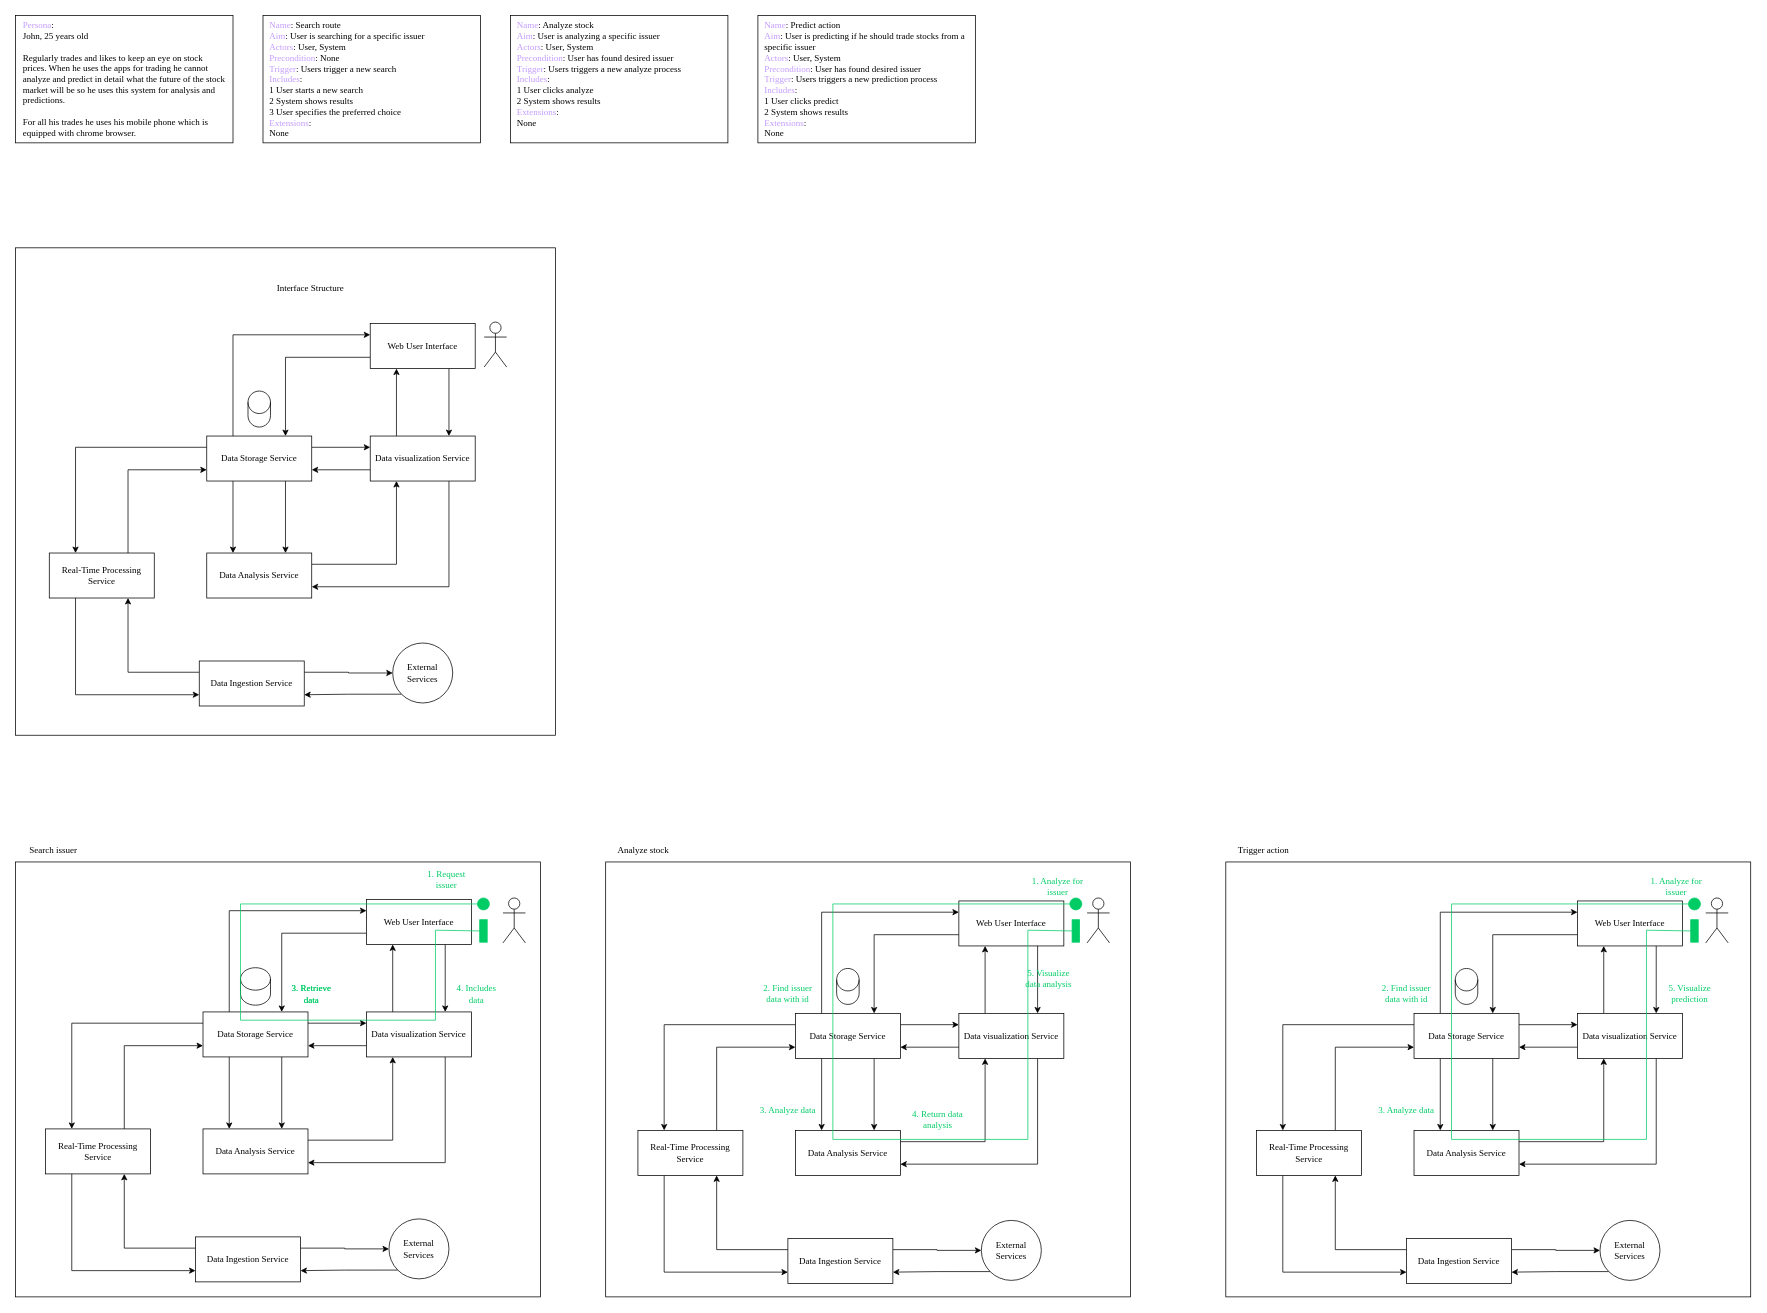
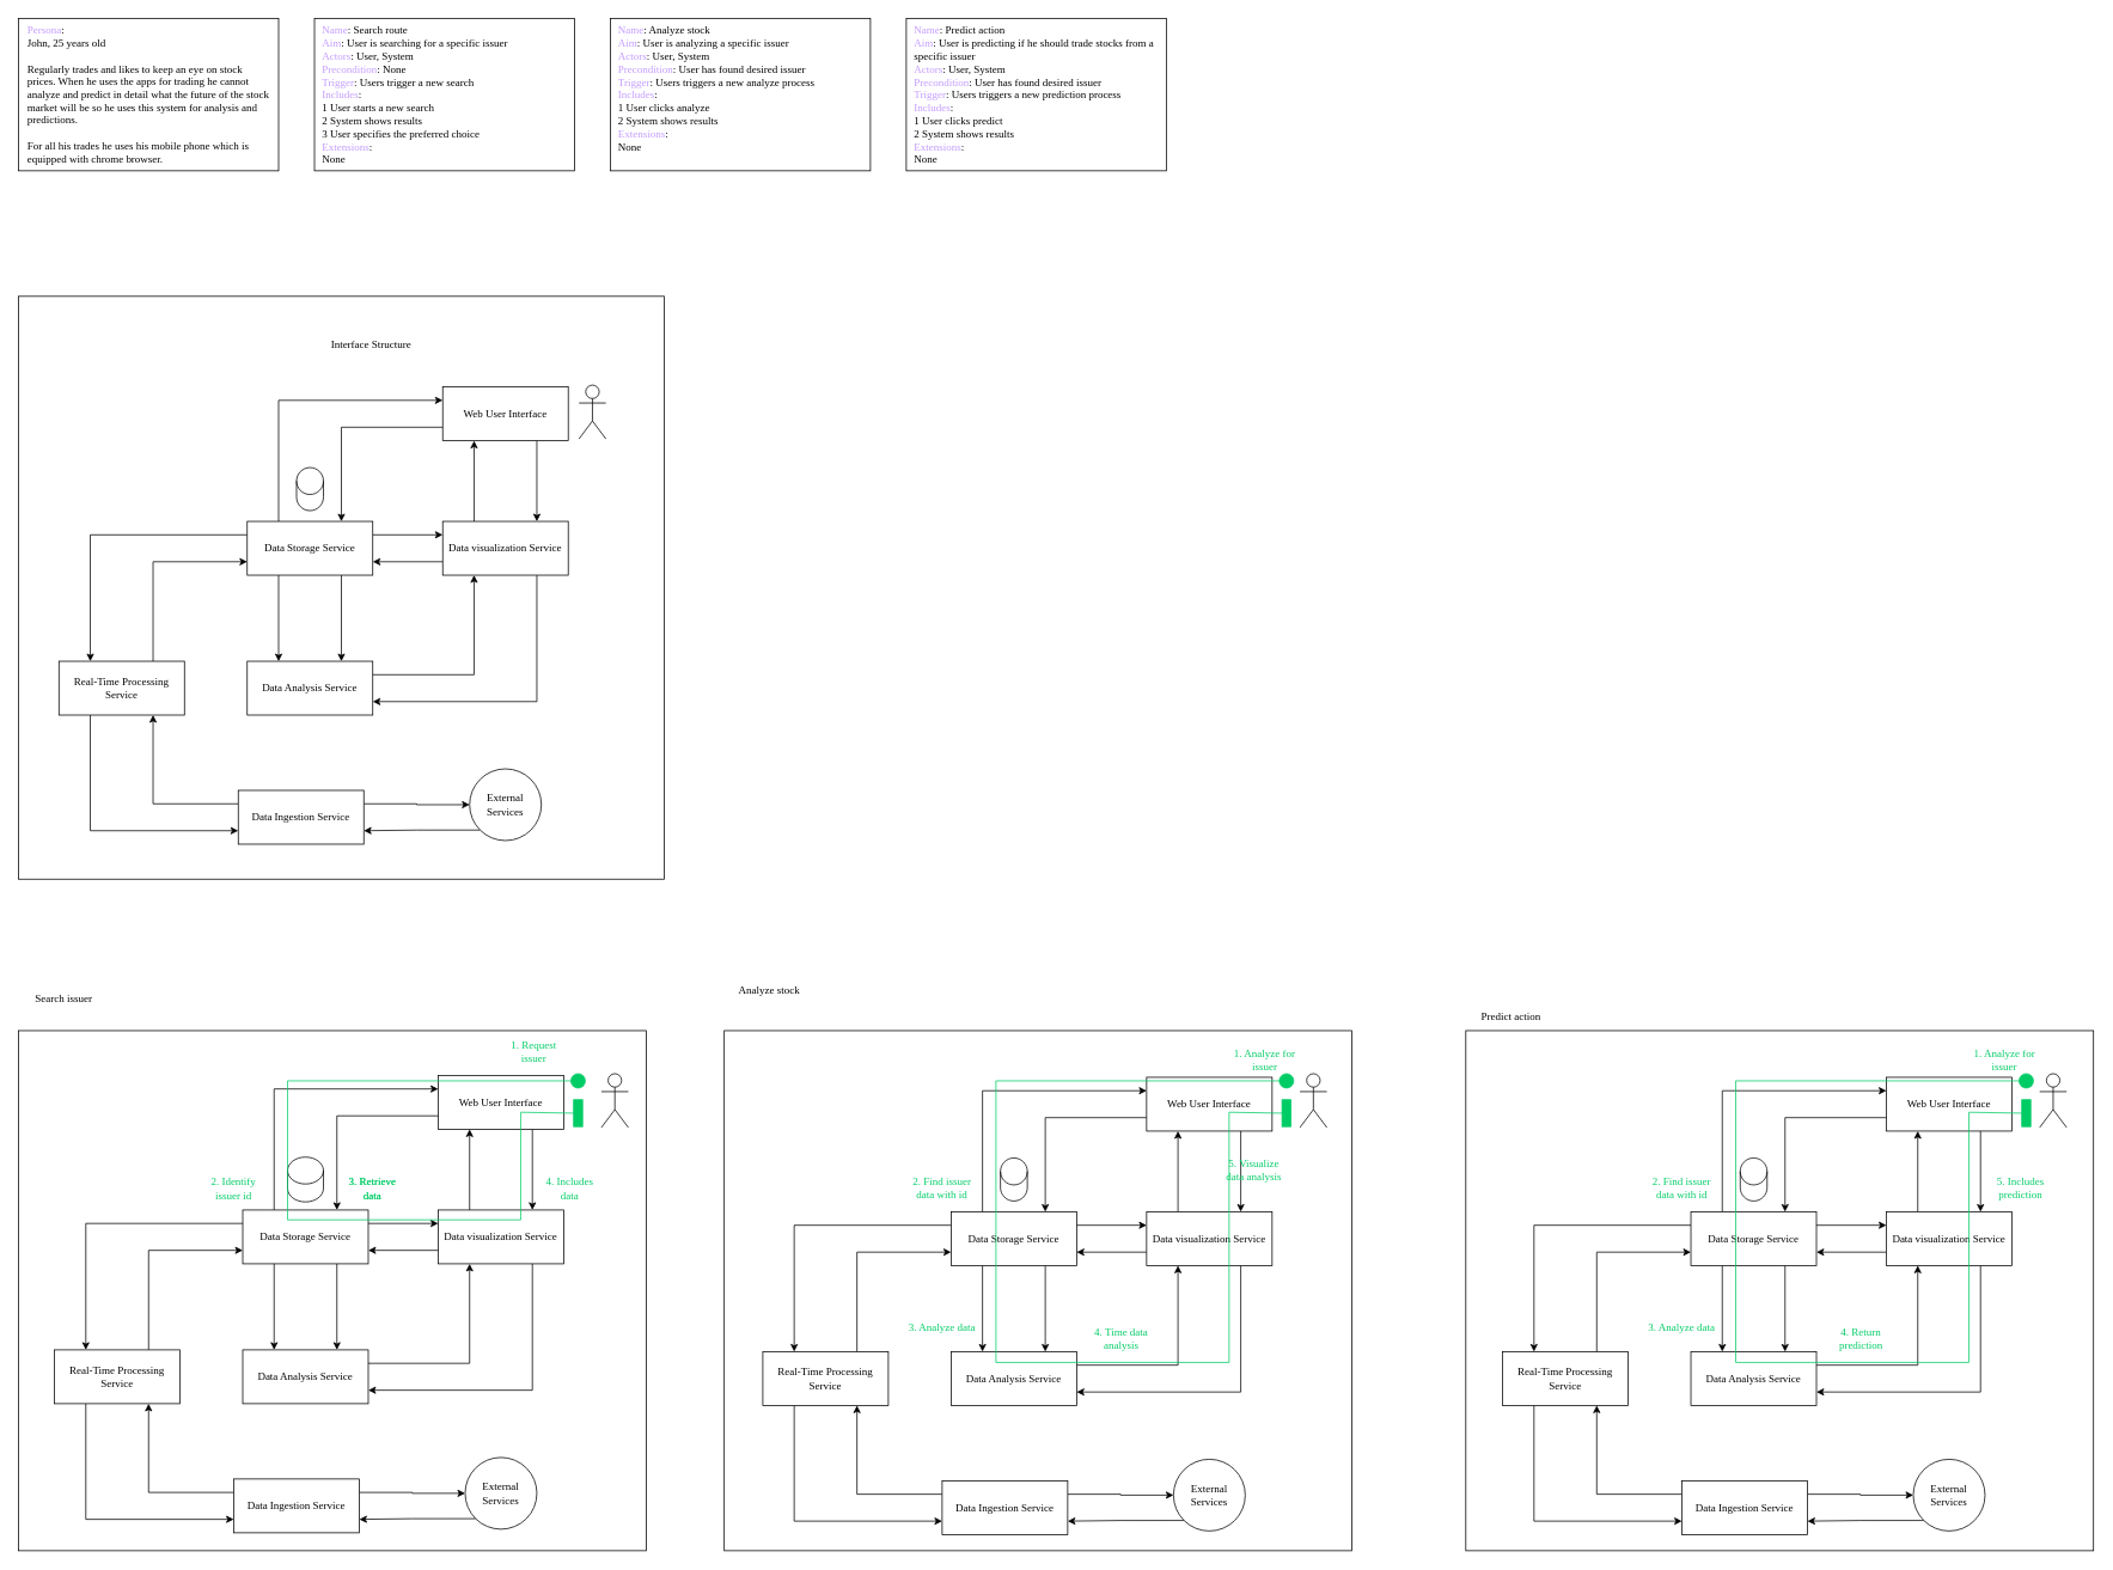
- <mxCell id="8" value="Search issuer" style="text;html=1;align=center;verticalAlign=middle;resizable=0;points=[];autosize=1;strokeColor=none;fillColor=none;fontFamily=Architects Daughter;fontSource=https%3A%2F%2Ffonts.googleapis.com%2Fcss%3Ffamily%3DArchitects%2BDaughter;" parent="1" vertex="1"><mxGeometry x="20" y="1119" width="100" height="30" as="geometry" /></mxCell>
+ <mxCell id="8" value="Search issuer" style="text;html=1;align=center;verticalAlign=middle;resizable=0;points=[];autosize=1;strokeColor=none;fillColor=none;fontFamily=Architects Daughter;fontSource=https%3A%2F%2Ffonts.googleapis.com%2Fcss%3Ffamily%3DArchitects%2BDaughter;" parent="1" vertex="1"><mxGeometry x="20" y="1099" width="100" height="30" as="geometry" /></mxCell>
- <mxCell id="68" value="Analyze stock" style="text;html=1;align=center;verticalAlign=middle;resizable=0;points=[];autosize=1;strokeColor=none;fillColor=none;fontFamily=Architects Daughter;fontSource=https%3A%2F%2Ffonts.googleapis.com%2Fcss%3Ffamily%3DArchitects%2BDaughter;" parent="1" vertex="1"><mxGeometry x="807" y="1119" width="100" height="30" as="geometry" /></mxCell>
+ <mxCell id="68" value="Analyze stock" style="text;html=1;align=center;verticalAlign=middle;resizable=0;points=[];autosize=1;strokeColor=none;fillColor=none;fontFamily=Architects Daughter;fontSource=https%3A%2F%2Ffonts.googleapis.com%2Fcss%3Ffamily%3DArchitects%2BDaughter;" parent="1" vertex="1"><mxGeometry x="807" y="1089" width="100" height="30" as="geometry" /></mxCell>
- <mxCell id="135" value="Trigger action" style="text;html=1;align=center;verticalAlign=middle;resizable=0;points=[];autosize=1;strokeColor=none;fillColor=none;fontFamily=Architects Daughter;fontSource=https%3A%2F%2Ffonts.googleapis.com%2Fcss%3Ffamily%3DArchitects%2BDaughter;" parent="1" vertex="1"><mxGeometry x="1634" y="1119" width="100" height="30" as="geometry" /></mxCell>
+ <mxCell id="135" value="Predict action" style="text;html=1;align=center;verticalAlign=middle;resizable=0;points=[];autosize=1;strokeColor=none;fillColor=none;fontFamily=Architects Daughter;fontSource=https%3A%2F%2Ffonts.googleapis.com%2Fcss%3Ffamily%3DArchitects%2BDaughter;" parent="1" vertex="1"><mxGeometry x="1634" y="1119" width="100" height="30" as="geometry" /></mxCell>
- <mxCell id="134" value="&lt;font style=&quot;color: rgb(0, 204, 102);&quot;&gt;5. Visualize prediction&lt;/font&gt;" style="text;html=1;align=center;verticalAlign=middle;whiteSpace=wrap;rounded=0;fontFamily=Architects Daughter;fontSource=https%3A%2F%2Ffonts.googleapis.com%2Fcss%3Ffamily%3DArchitects%2BDaughter;" parent="1" vertex="1"><mxGeometry x="2213" y="1309" width="80" height="30" as="geometry" /></mxCell>
+ <mxCell id="134" value="&lt;font style=&quot;color: rgb(0, 204, 102);&quot;&gt;5. Includes prediction&lt;/font&gt;" style="text;html=1;align=center;verticalAlign=middle;whiteSpace=wrap;rounded=0;fontFamily=Architects Daughter;fontSource=https%3A%2F%2Ffonts.googleapis.com%2Fcss%3Ffamily%3DArchitects%2BDaughter;" parent="1" vertex="1"><mxGeometry x="2213" y="1309" width="80" height="30" as="geometry" /></mxCell>
+ <mxCell id="12" value="&lt;font style=&quot;color: rgb(0, 204, 102);&quot;&gt;2. Identify issuer id&lt;/font&gt;" style="text;html=1;align=center;verticalAlign=middle;whiteSpace=wrap;rounded=0;fontFamily=Architects Daughter;fontSource=https%3A%2F%2Ffonts.googleapis.com%2Fcss%3Ffamily%3DArchitects%2BDaughter;" parent="1" vertex="1"><mxGeometry x="230" y="1310" width="60" height="30" as="geometry" /></mxCell>
- <mxCell id="100" value="&lt;font style=&quot;color: rgb(0, 204, 102);&quot;&gt;4. Return data analysis&lt;/font&gt;" style="text;html=1;align=center;verticalAlign=middle;whiteSpace=wrap;rounded=0;fontFamily=Architects Daughter;fontSource=https%3A%2F%2Ffonts.googleapis.com%2Fcss%3Ffamily%3DArchitects%2BDaughter;" parent="1" vertex="1"><mxGeometry x="1210" y="1477" width="80" height="30" as="geometry" /></mxCell>
+ <mxCell id="100" value="&lt;font style=&quot;color: rgb(0, 204, 102);&quot;&gt;4. Time data analysis&lt;/font&gt;" style="text;html=1;align=center;verticalAlign=middle;whiteSpace=wrap;rounded=0;fontFamily=Architects Daughter;fontSource=https%3A%2F%2Ffonts.googleapis.com%2Fcss%3Ffamily%3DArchitects%2BDaughter;" parent="1" vertex="1"><mxGeometry x="1210" y="1477" width="80" height="30" as="geometry" /></mxCell>
+ <mxCell id="133" value="&lt;font style=&quot;color: rgb(0, 204, 102);&quot;&gt;4. Return prediction&lt;/font&gt;" style="text;html=1;align=center;verticalAlign=middle;whiteSpace=wrap;rounded=0;fontFamily=Architects Daughter;fontSource=https%3A%2F%2Ffonts.googleapis.com%2Fcss%3Ffamily%3DArchitects%2BDaughter;" parent="1" vertex="1"><mxGeometry x="2035" y="1477" width="80" height="30" as="geometry" /></mxCell>
